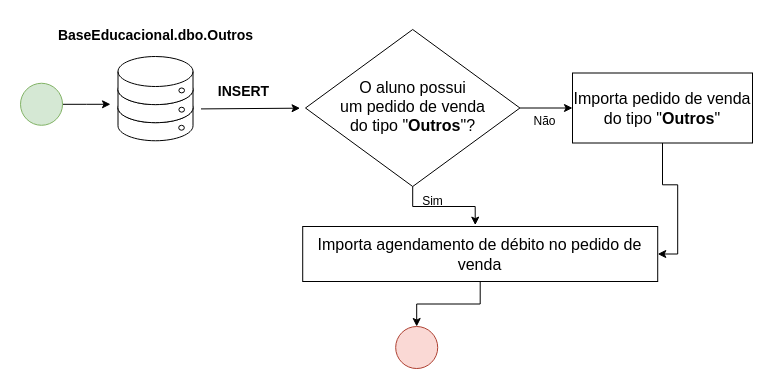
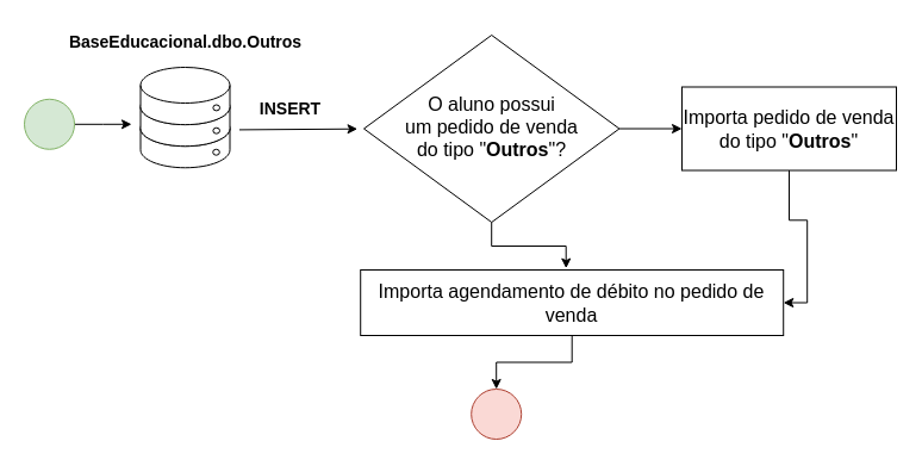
- <mxCell id="17" value="Não" style="text;html=1;align=center;verticalAlign=middle;resizable=0;points=[];autosize=1;strokeColor=none;fillColor=none;" vertex="1" parent="14"><mxGeometry x="214.43" y="77" width="50" height="30" as="geometry" /></mxCell>
- <mxCell id="21" value="Sim" style="text;html=1;align=center;verticalAlign=middle;resizable=0;points=[];autosize=1;strokeColor=none;fillColor=none;" vertex="1" parent="1"><mxGeometry x="412" y="186" width="40" height="30" as="geometry" /></mxCell>
